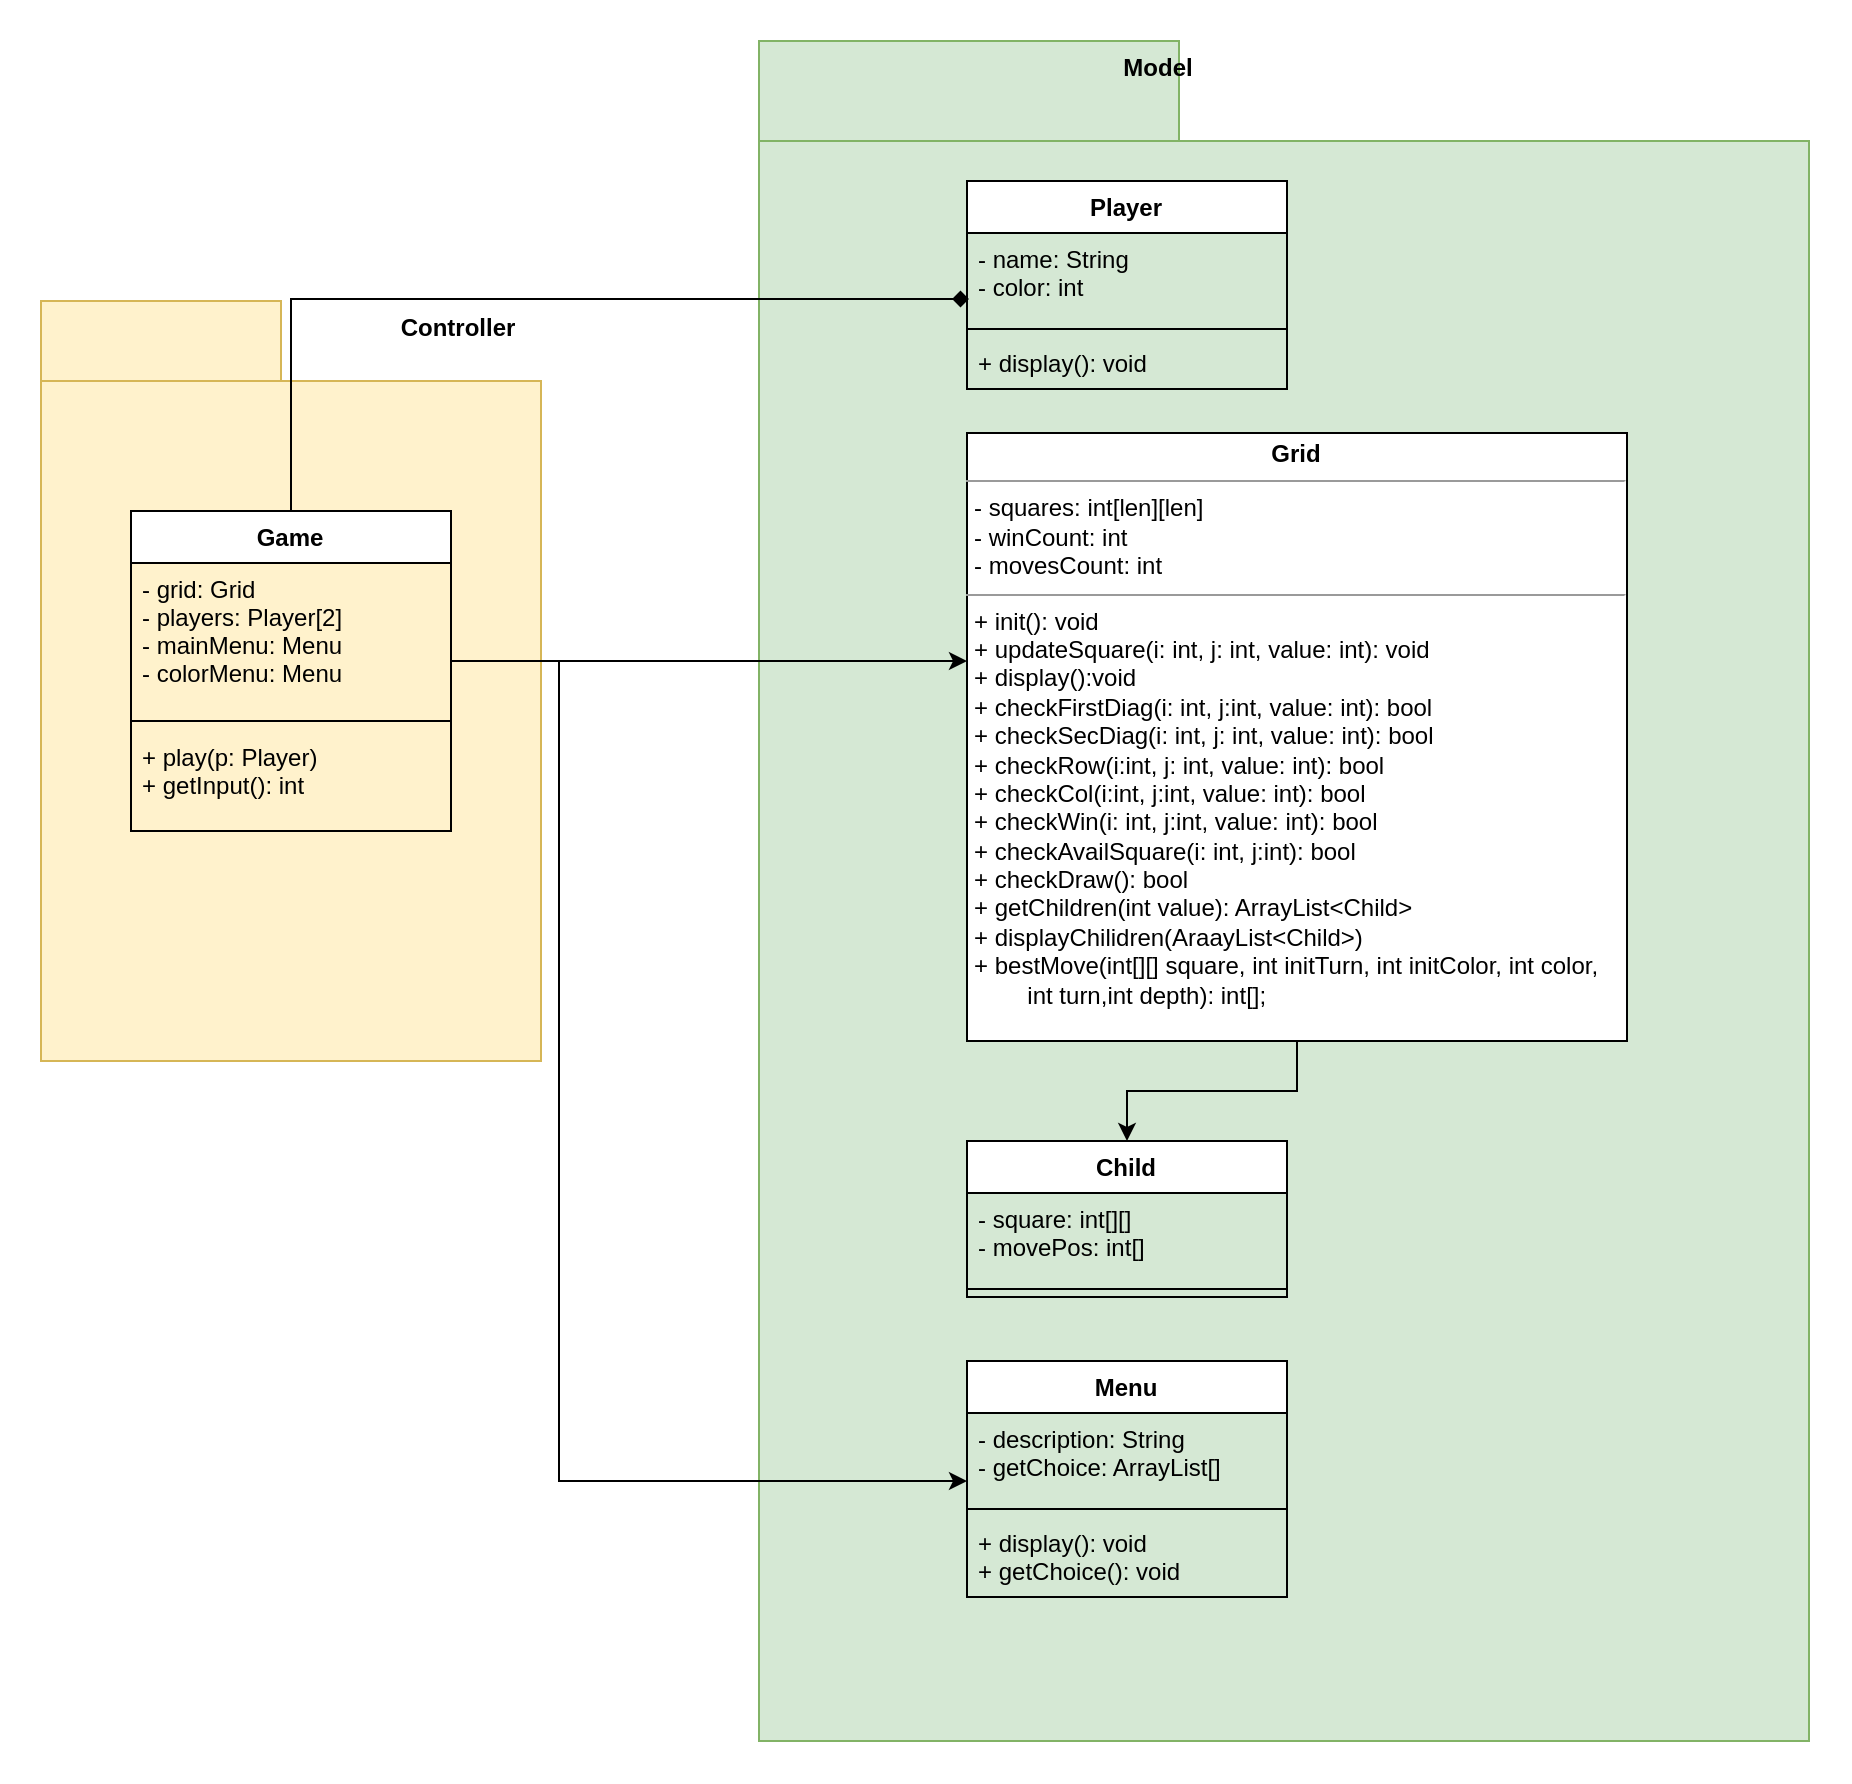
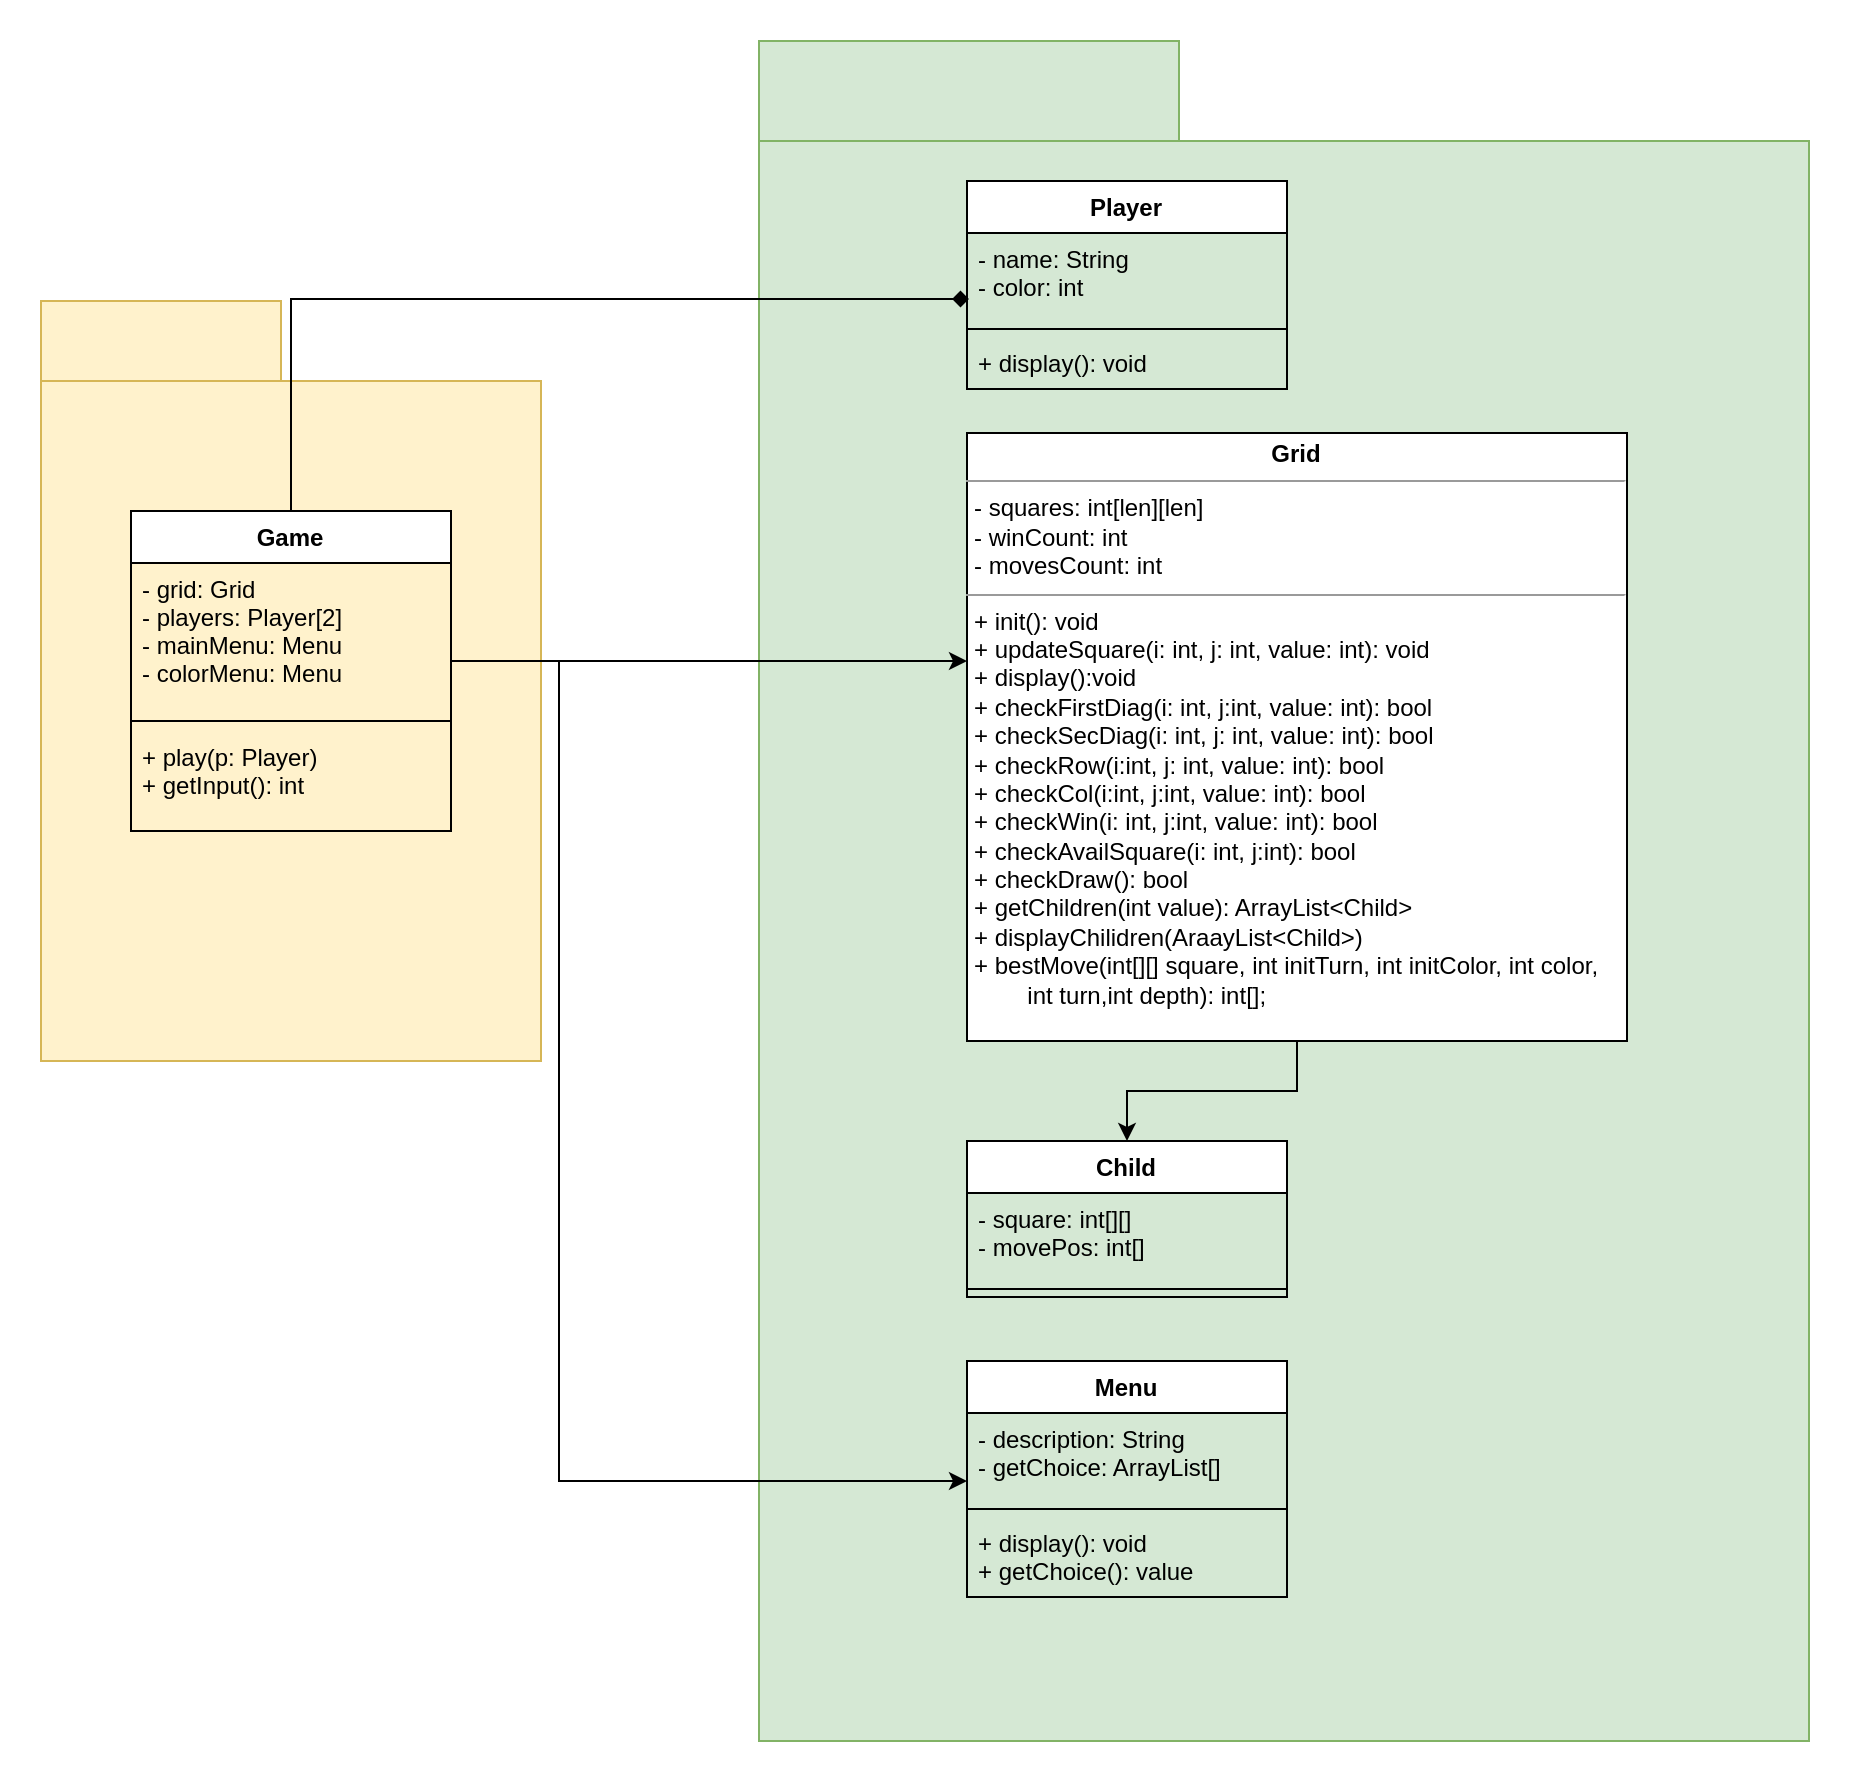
- <mxCell id="16" value="Model" style="text;align=center;fontStyle=1;verticalAlign=middle;spacingLeft=3;spacingRight=3;strokeColor=none;rotatable=0;points=[[0,0.5],[1,0.5]];portConstraint=eastwest;" parent="1" vertex="1"><mxGeometry x="509" y="20" width="140" height="26" as="geometry" /></mxCell>
- <mxCell id="17" value="Controller" style="text;align=center;fontStyle=1;verticalAlign=middle;spacingLeft=3;spacingRight=3;strokeColor=none;rotatable=0;points=[[0,0.5],[1,0.5]];portConstraint=eastwest;" parent="1" vertex="1"><mxGeometry x="189" y="150" width="80" height="26" as="geometry" /></mxCell>
- <mxCell id="15" value="+ display(): void&#10;+ getChoice(): void" style="text;strokeColor=none;fillColor=none;align=left;verticalAlign=top;spacingLeft=4;spacingRight=4;overflow=hidden;rotatable=0;points=[[0,0.5],[1,0.5]];portConstraint=eastwest;" parent="12" vertex="1"><mxGeometry y="78" width="160" height="40" as="geometry" /></mxCell>
+ <mxCell id="15" value="+ display(): void&#10;+ getChoice(): value" style="text;strokeColor=none;fillColor=none;align=left;verticalAlign=top;spacingLeft=4;spacingRight=4;overflow=hidden;rotatable=0;points=[[0,0.5],[1,0.5]];portConstraint=eastwest;" parent="12" vertex="1"><mxGeometry y="78" width="160" height="40" as="geometry" /></mxCell>
